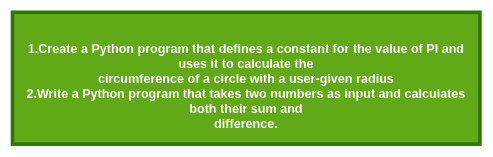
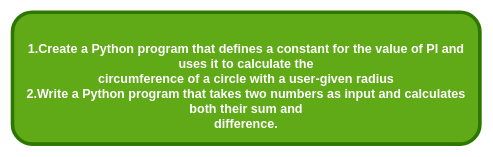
- <mxCell id="2" value="&lt;font style=&quot;font-size: 21px;&quot;&gt;&lt;b&gt;&lt;br&gt;1.Create a Python program that defines a constant for the value of PI and uses it to calculate the&lt;br&gt; circumference of a circle with a user-given radius&lt;br&gt;2.Write a Python program that takes two numbers as input and calculates both their sum and&lt;br/&gt; difference.&lt;br&gt;&lt;/b&gt;&lt;/font&gt;" style="whiteSpace=wrap;html=1;strokeWidth=6;fillColor=#60a917;fontColor=#ffffff;strokeColor=#2D7600;rounded=0;" vertex="1" parent="1"><mxGeometry x="20" y="20" width="780" height="220" as="geometry" /></mxCell>
+ <mxCell id="2" value="&lt;font style=&quot;font-size: 21px;&quot;&gt;&lt;b&gt;&lt;br&gt;1.Create a Python program that defines a constant for the value of PI and uses it to calculate the&lt;br&gt; circumference of a circle with a user-given radius&lt;br&gt;2.Write a Python program that takes two numbers as input and calculates both their sum and&lt;br/&gt; difference.&lt;br&gt;&lt;/b&gt;&lt;/font&gt;" style="rounded=1;whiteSpace=wrap;html=1;strokeWidth=6;fillColor=#60a917;fontColor=#ffffff;strokeColor=#2D7600;" vertex="1" parent="1"><mxGeometry x="20" y="20" width="780" height="220" as="geometry" /></mxCell>
